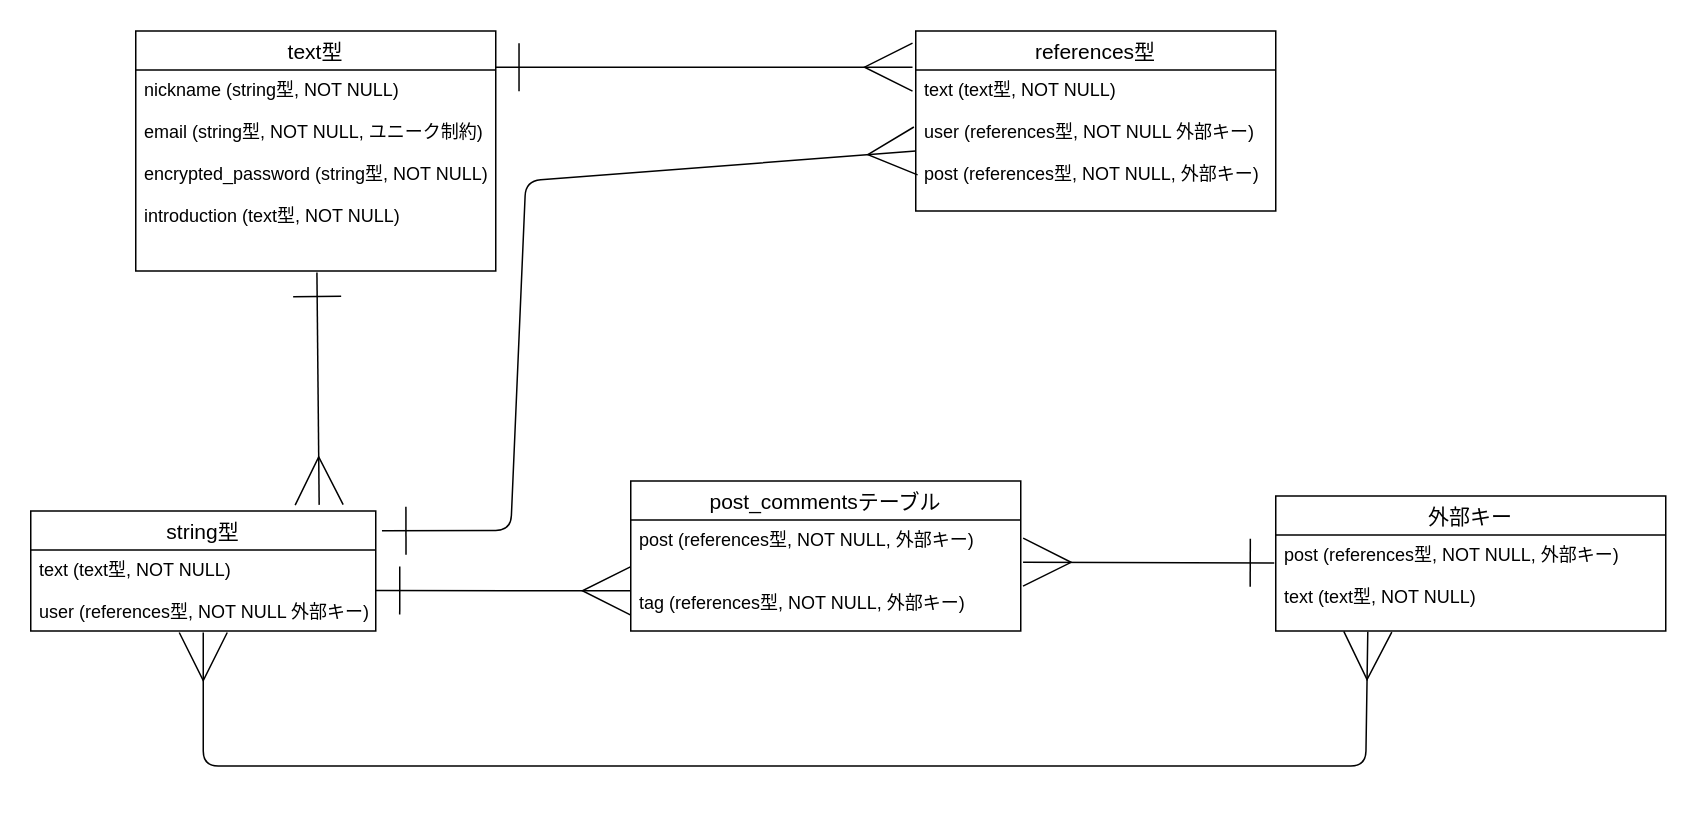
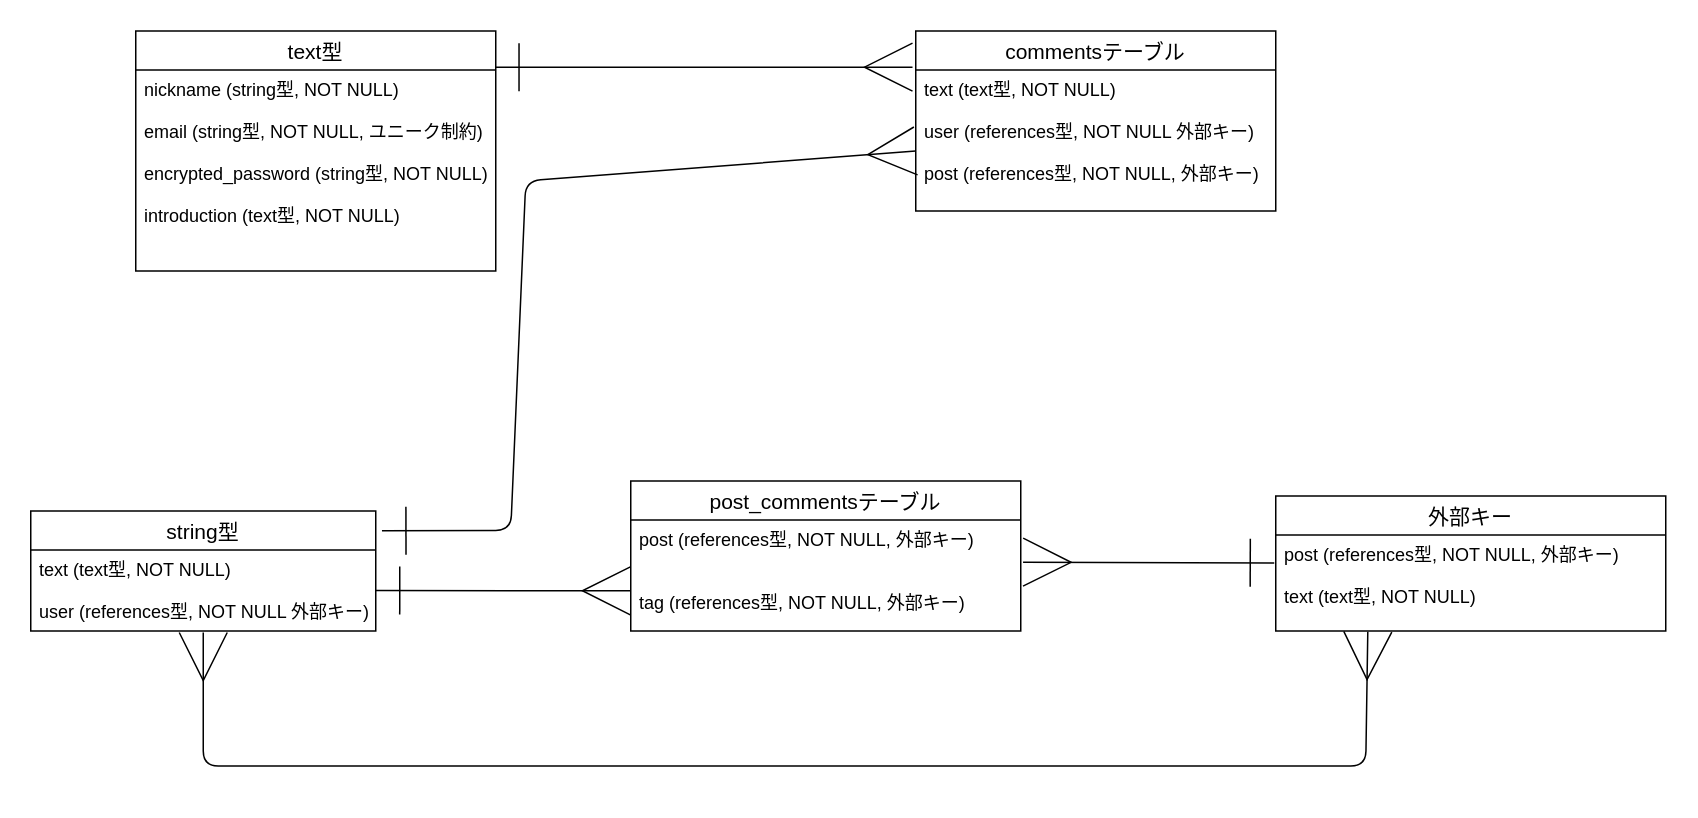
- <mxCell id="8" value="references型" style="swimlane;fontStyle=0;childLayout=stackLayout;horizontal=1;startSize=26;horizontalStack=0;resizeParent=1;resizeParentMax=0;resizeLast=0;collapsible=1;marginBottom=0;align=center;fontSize=14;" parent="1" vertex="1"><mxGeometry x="610" y="20" width="240" height="120" as="geometry" /></mxCell>
+ <mxCell id="8" value="commentsテーブル" style="swimlane;fontStyle=0;childLayout=stackLayout;horizontal=1;startSize=26;horizontalStack=0;resizeParent=1;resizeParentMax=0;resizeLast=0;collapsible=1;marginBottom=0;align=center;fontSize=14;" parent="1" vertex="1"><mxGeometry x="610" y="20" width="240" height="120" as="geometry" /></mxCell>
- <mxCell id="5" style="edgeStyle=none;html=1;entryX=0.836;entryY=-0.051;entryDx=0;entryDy=0;entryPerimeter=0;startArrow=ERone;startFill=0;endArrow=ERmany;endFill=0;startSize=30;endSize=30;sourcePerimeterSpacing=1;strokeWidth=1;" edge="1" parent="1" source="6" target="3"><mxGeometry relative="1" as="geometry" /></mxCell>
